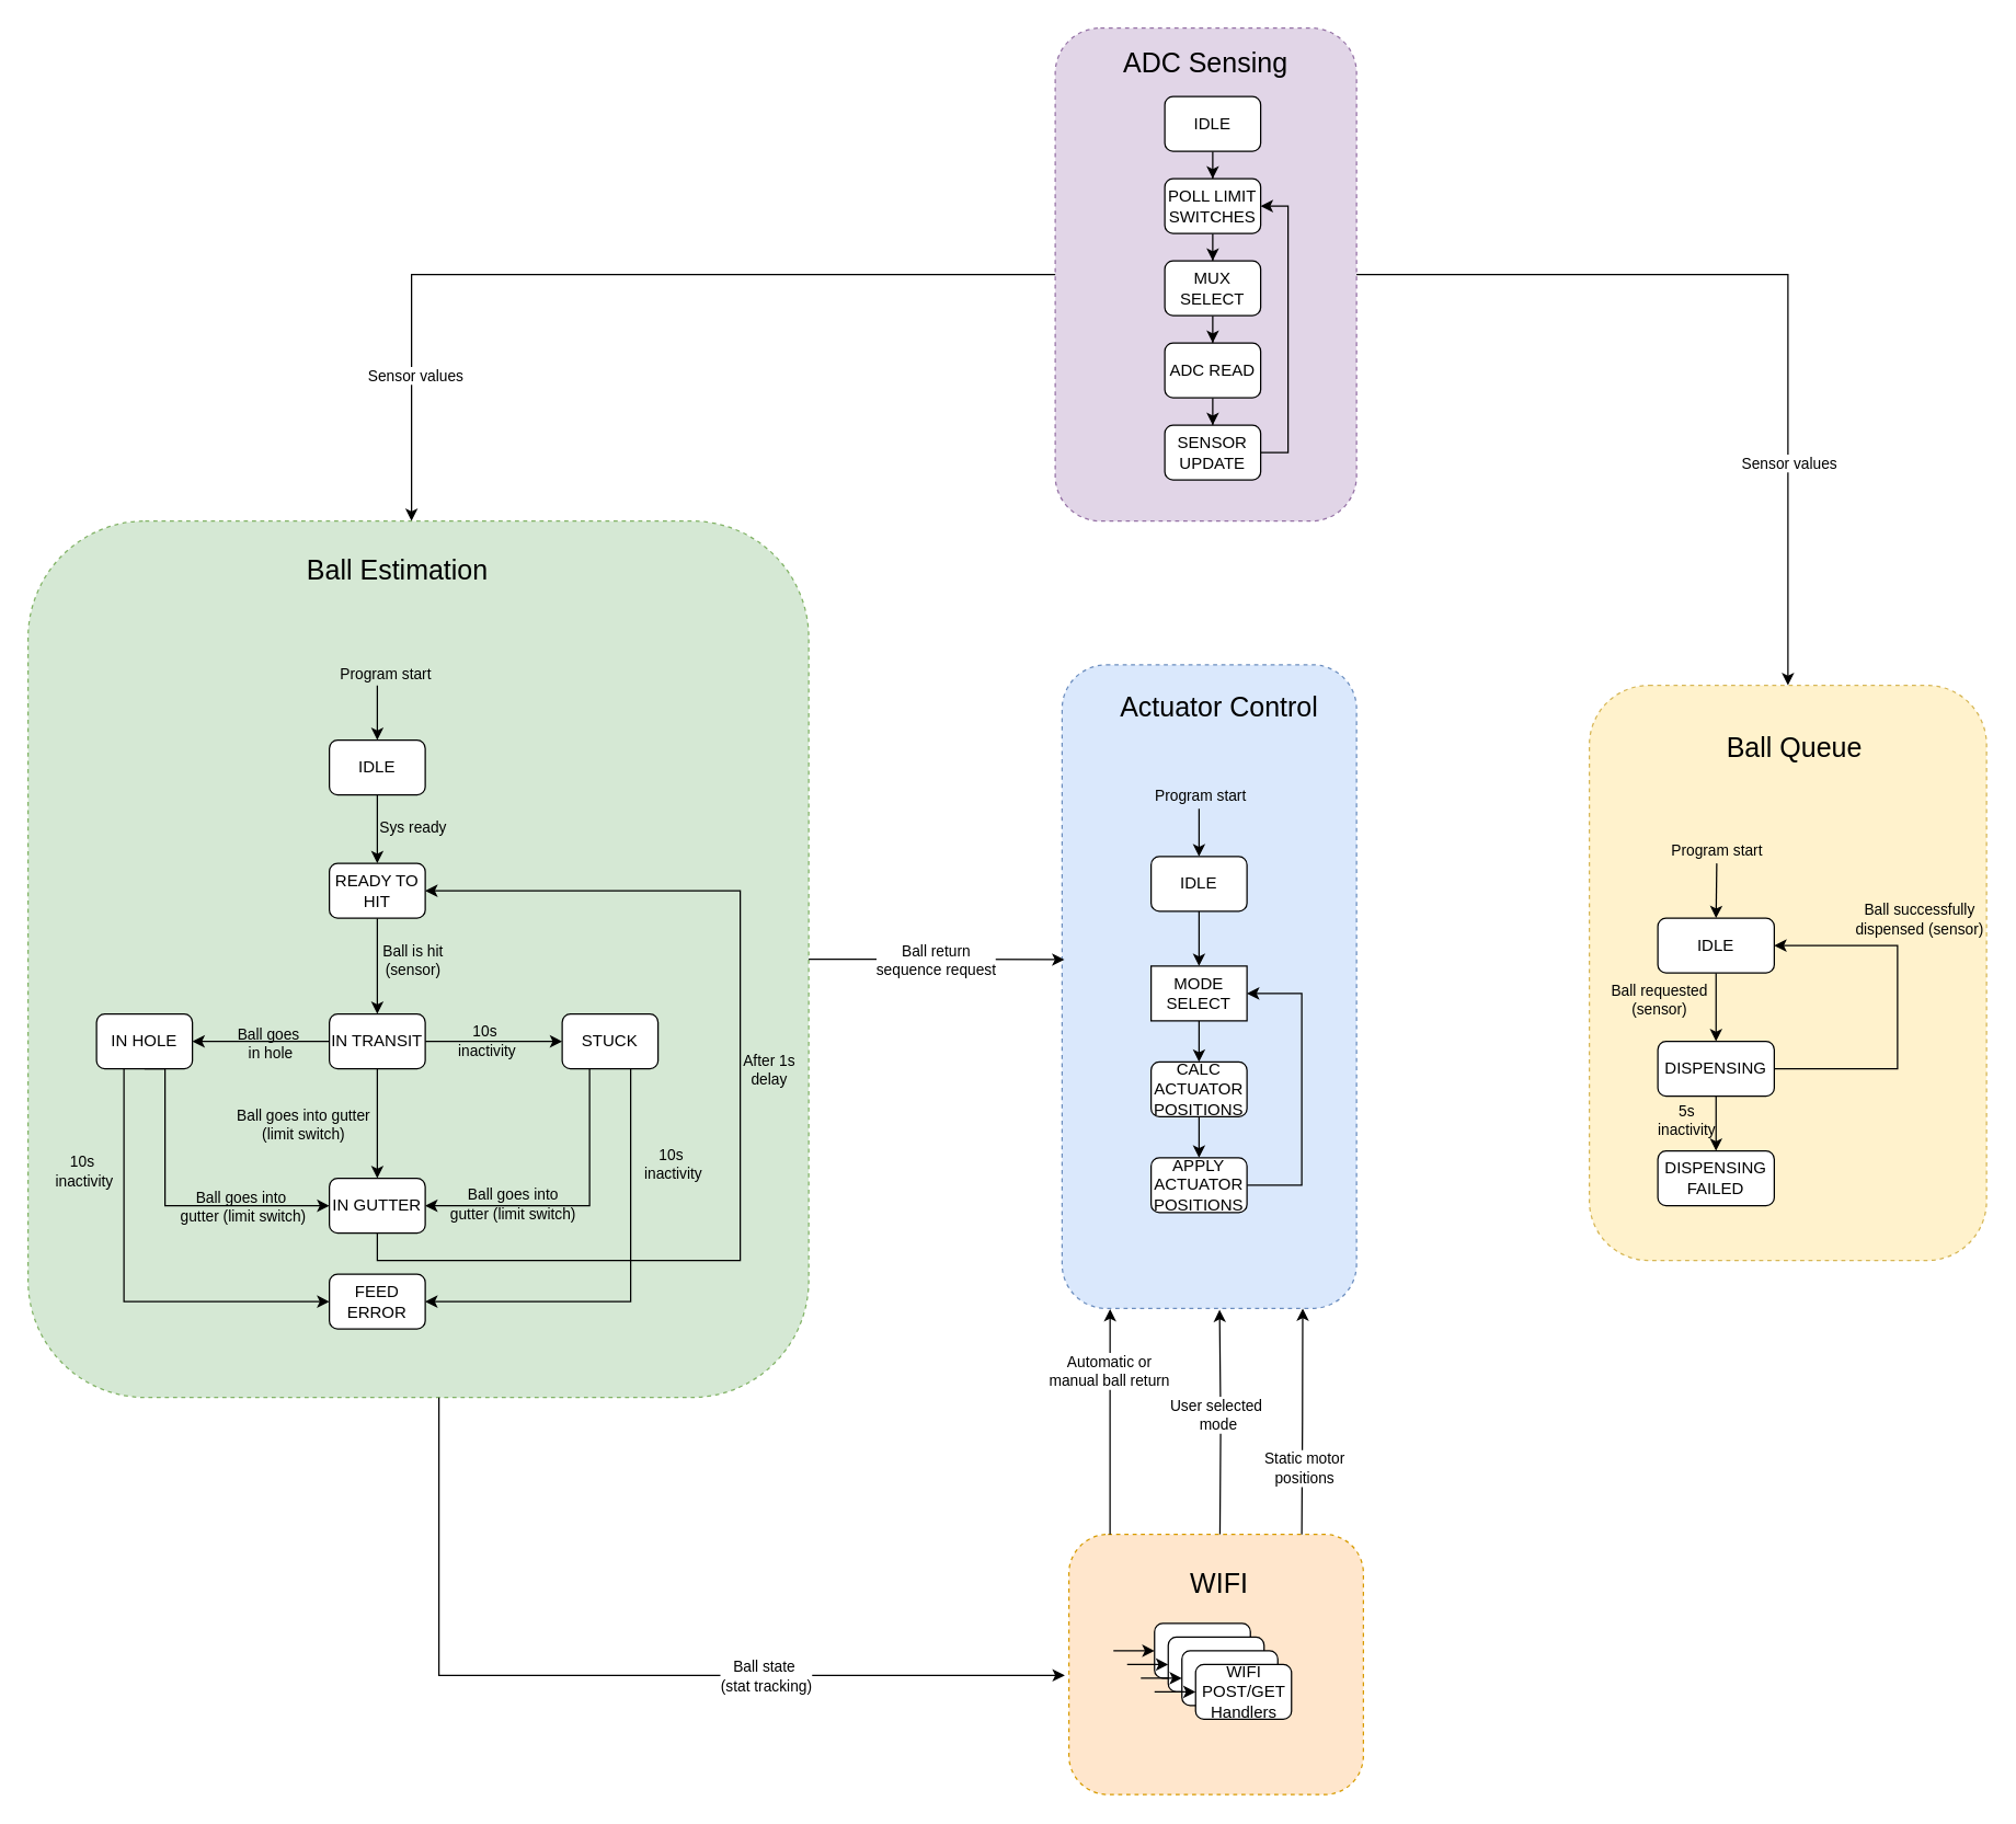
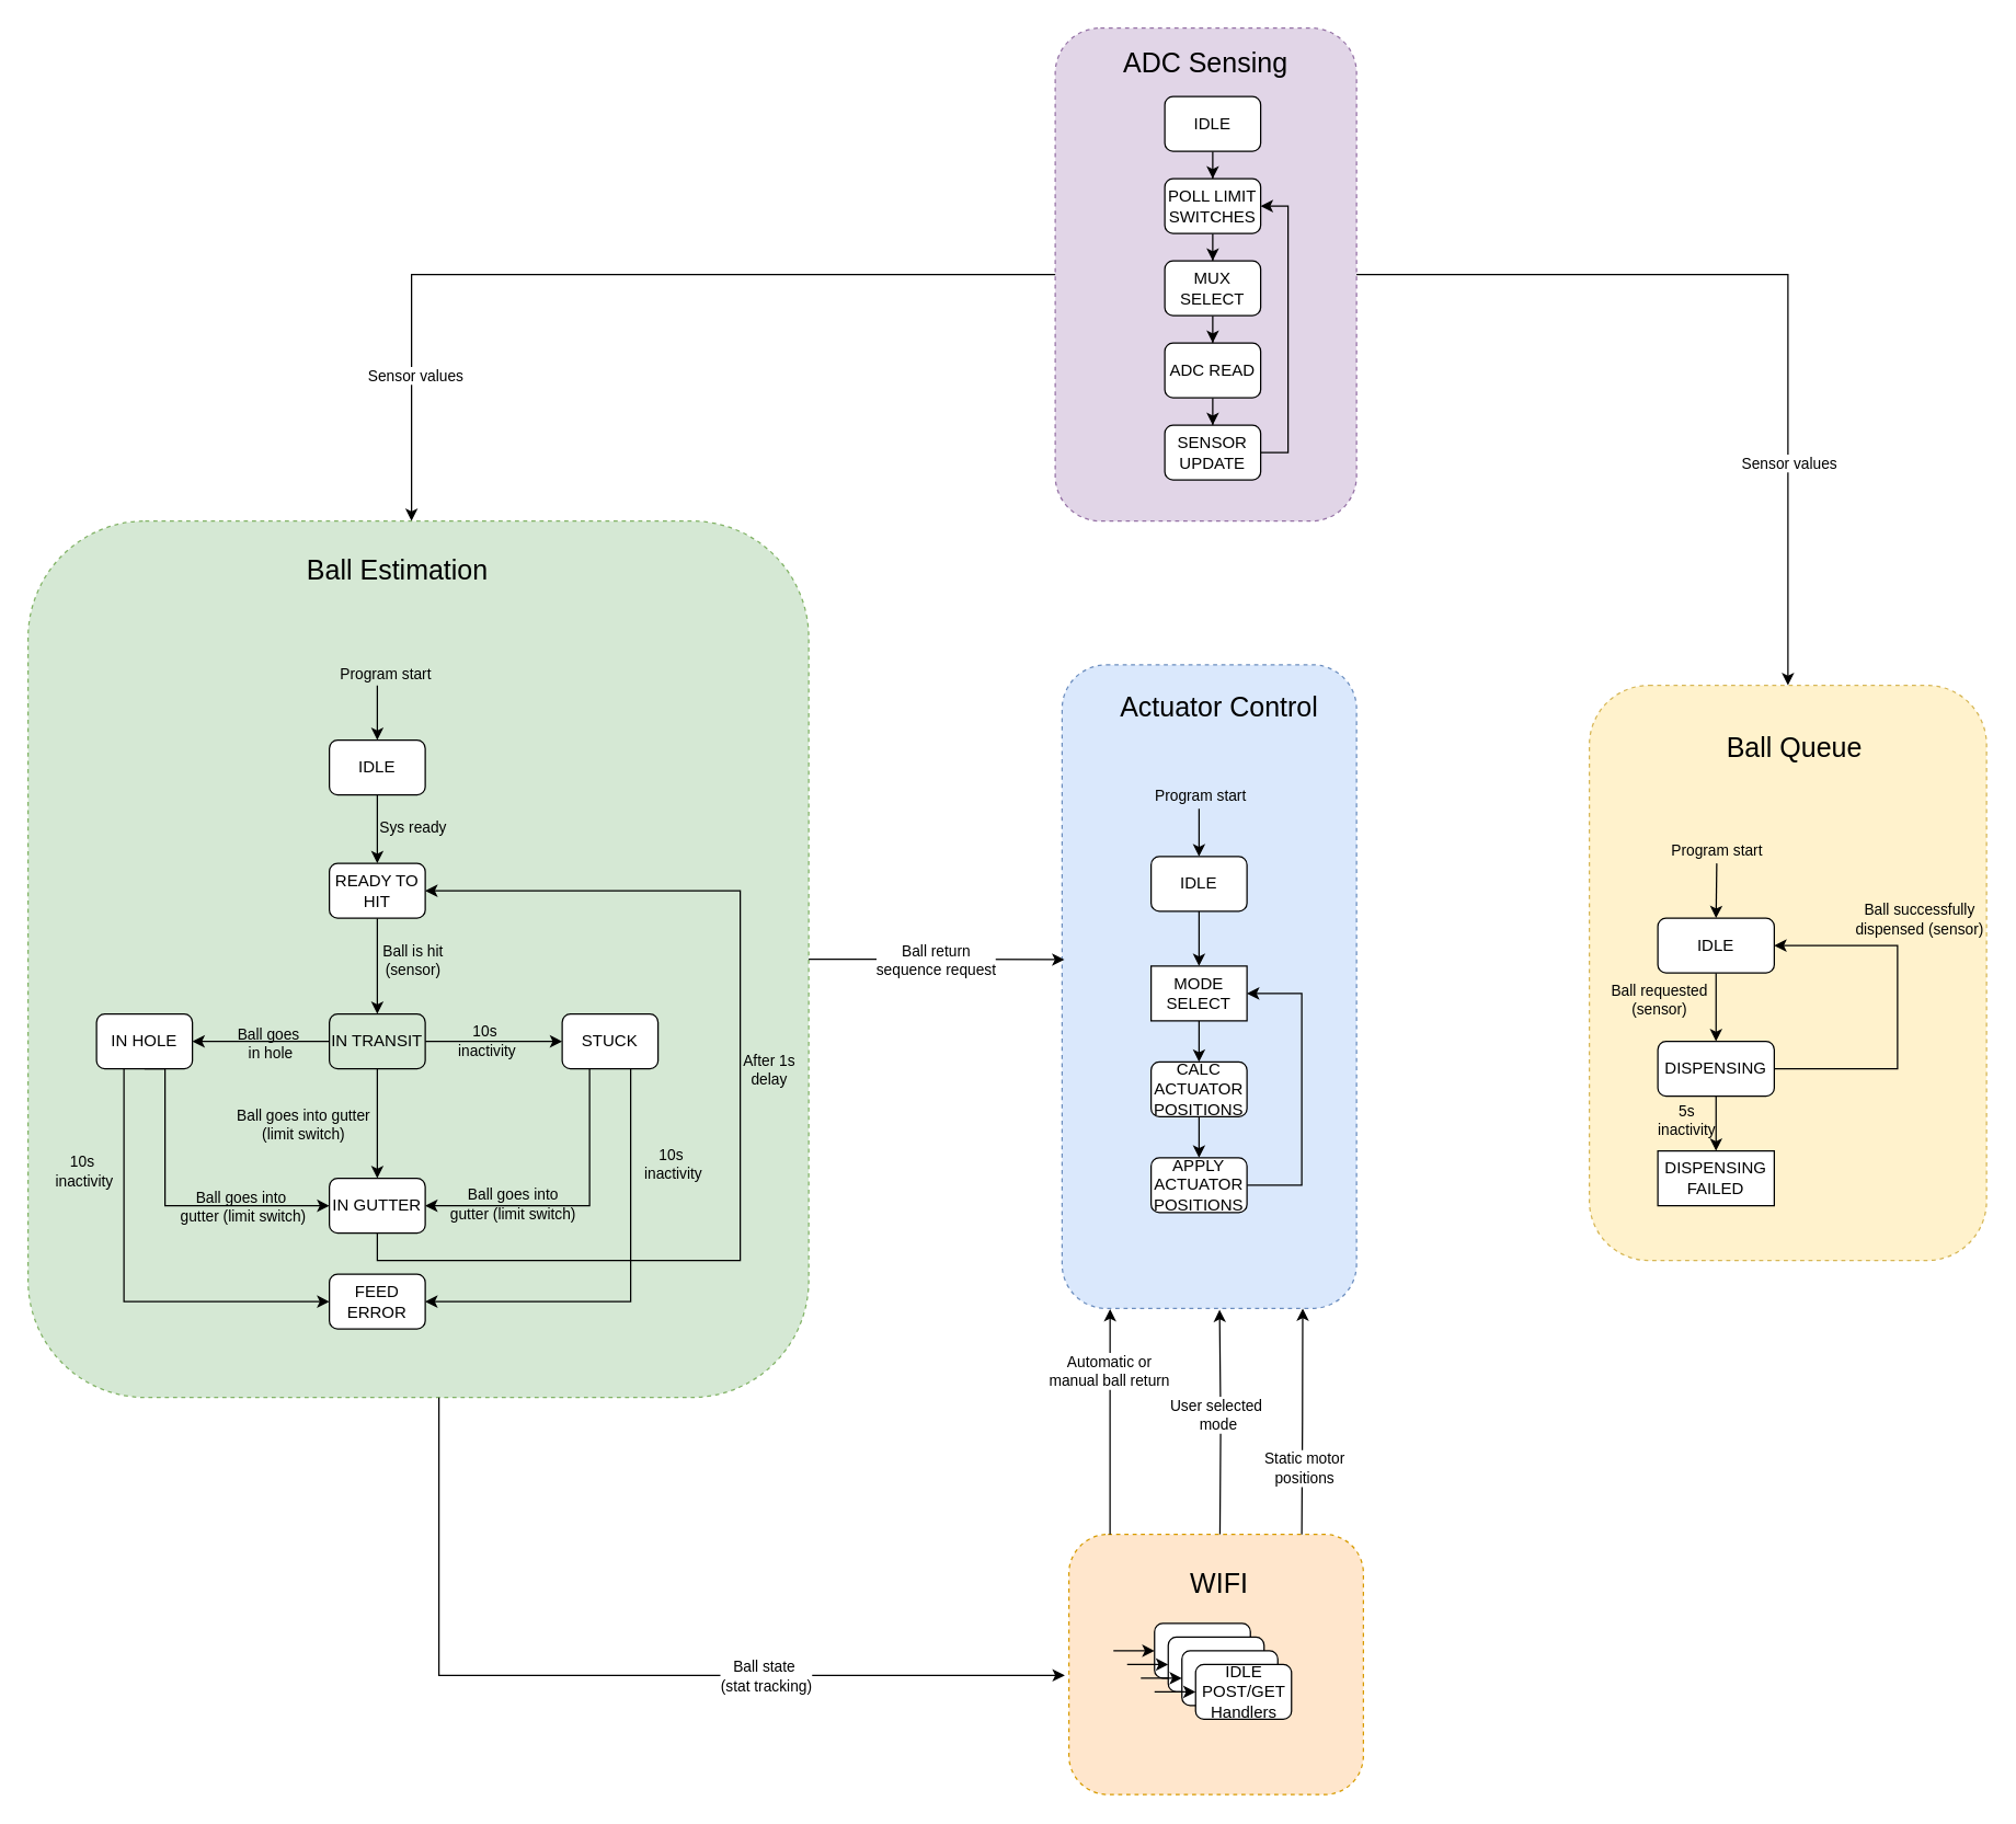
- <mxCell id="56" value="IN TRANSIT" style="rounded=1;whiteSpace=wrap;html=1;" vertex="1" parent="42"><mxGeometry x="220" y="360" width="70" height="40" as="geometry" /></mxCell>
+ <mxCell id="56" value="IN TRANSIT" style="rounded=1;whiteSpace=wrap;html=1;fillColor=#d5e8d4;" vertex="1" parent="42"><mxGeometry x="220" y="360" width="70" height="40" as="geometry" /></mxCell>
- <mxCell id="38" value="DISPENSING FAILED" style="rounded=1;whiteSpace=wrap;html=1;" vertex="1" parent="28"><mxGeometry x="50" y="340" width="85" height="40" as="geometry" /></mxCell>
+ <mxCell id="38" value="DISPENSING FAILED" style="whiteSpace=wrap;html=1;rounded=0;" vertex="1" parent="28"><mxGeometry x="50" y="340" width="85" height="40" as="geometry" /></mxCell>
- <mxCell id="9" value="WIFI POST/GET Handlers" style="rounded=1;whiteSpace=wrap;html=1;" vertex="1" parent="4"><mxGeometry x="92.5" y="95" width="70" height="40" as="geometry" /></mxCell>
+ <mxCell id="9" value="IDLE POST/GET Handlers" style="rounded=1;whiteSpace=wrap;html=1;" vertex="1" parent="4"><mxGeometry x="92.5" y="95" width="70" height="40" as="geometry" /></mxCell>
